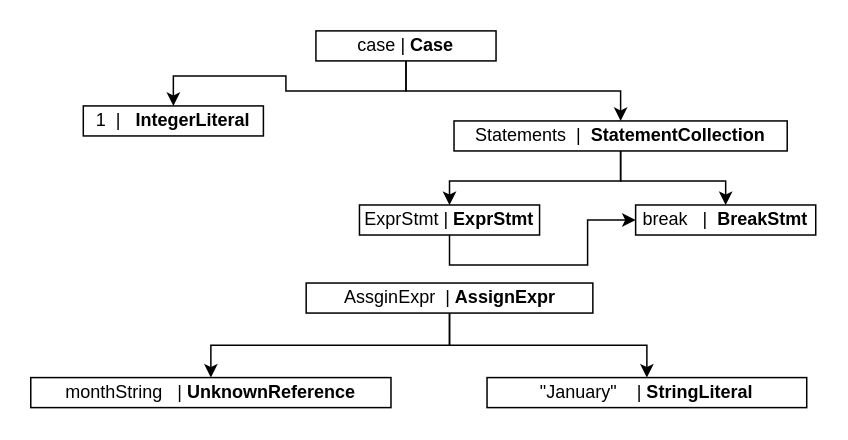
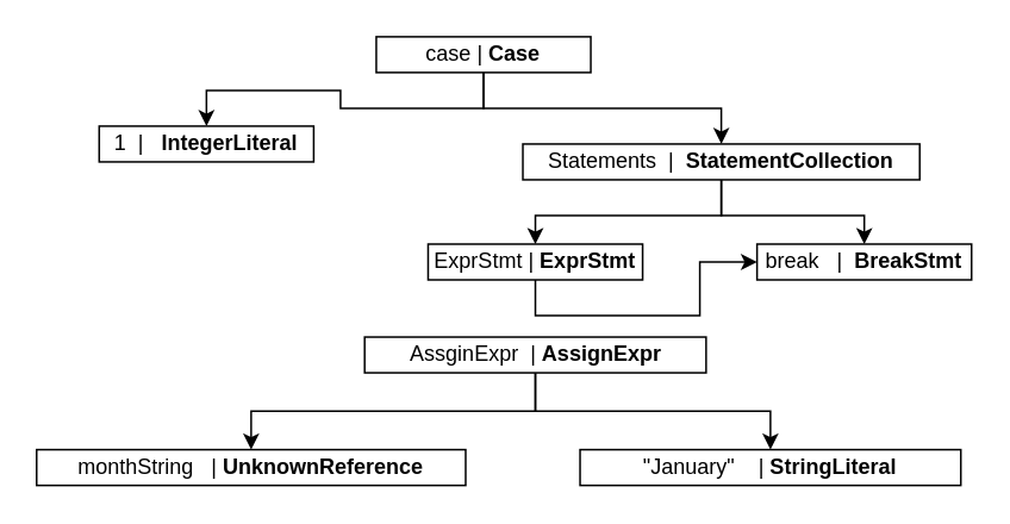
- <mxCell id="8" value="Statements&amp;nbsp; |&amp;nbsp; &lt;b&gt;StatementCollection&lt;/b&gt;" style="rounded=0;whiteSpace=wrap;html=1;" vertex="1" parent="1"><mxGeometry x="302" y="80" width="222" height="20" as="geometry" /></mxCell>
+ <mxCell id="8" value="Statements&amp;nbsp; |&amp;nbsp; &lt;b&gt;StatementCollection&lt;/b&gt;" style="rounded=0;whiteSpace=wrap;html=1;" vertex="1" parent="1"><mxGeometry x="292" y="80" width="222" height="20" as="geometry" /></mxCell>
